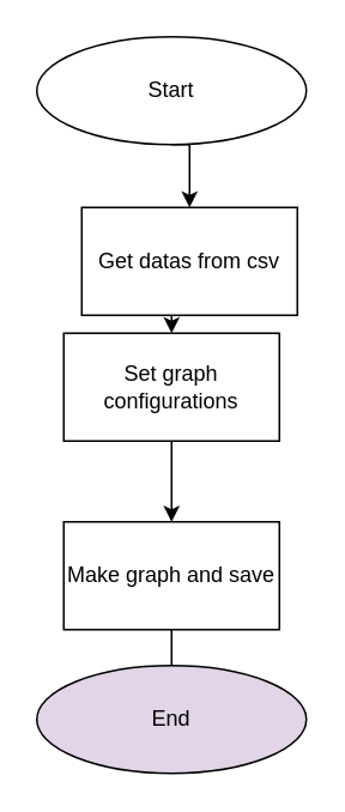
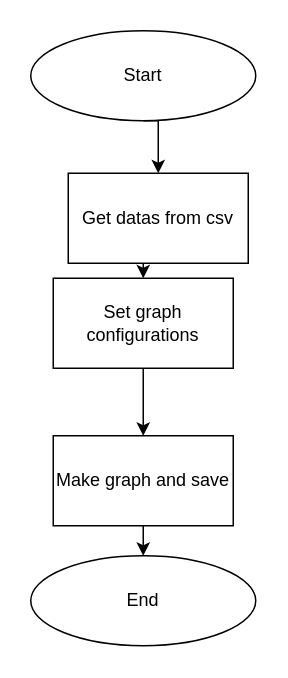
- <mxCell id="8" style="edgeStyle=orthogonalEdgeStyle;rounded=0;orthogonalLoop=1;jettySize=auto;html=1;exitX=0.5;exitY=1;exitDx=0;exitDy=0;entryX=0.5;entryY=0;entryDx=0;entryDy=0;endArrow=none;" edge="1" parent="1" source="9" target="10"><mxGeometry relative="1" as="geometry" /></mxCell>
+ <mxCell id="8" style="edgeStyle=orthogonalEdgeStyle;rounded=0;orthogonalLoop=1;jettySize=auto;html=1;exitX=0.5;exitY=1;exitDx=0;exitDy=0;entryX=0.5;entryY=0;entryDx=0;entryDy=0;" edge="1" parent="1" source="9" target="10"><mxGeometry relative="1" as="geometry" /></mxCell>
- <mxCell id="10" value="End" style="ellipse;whiteSpace=wrap;html=1;fillColor=#e1d5e7;" vertex="1" parent="1"><mxGeometry x="20" y="370" width="150" height="60" as="geometry" /></mxCell>
+ <mxCell id="10" value="End" style="ellipse;whiteSpace=wrap;html=1;" vertex="1" parent="1"><mxGeometry x="20" y="370" width="150" height="60" as="geometry" /></mxCell>
